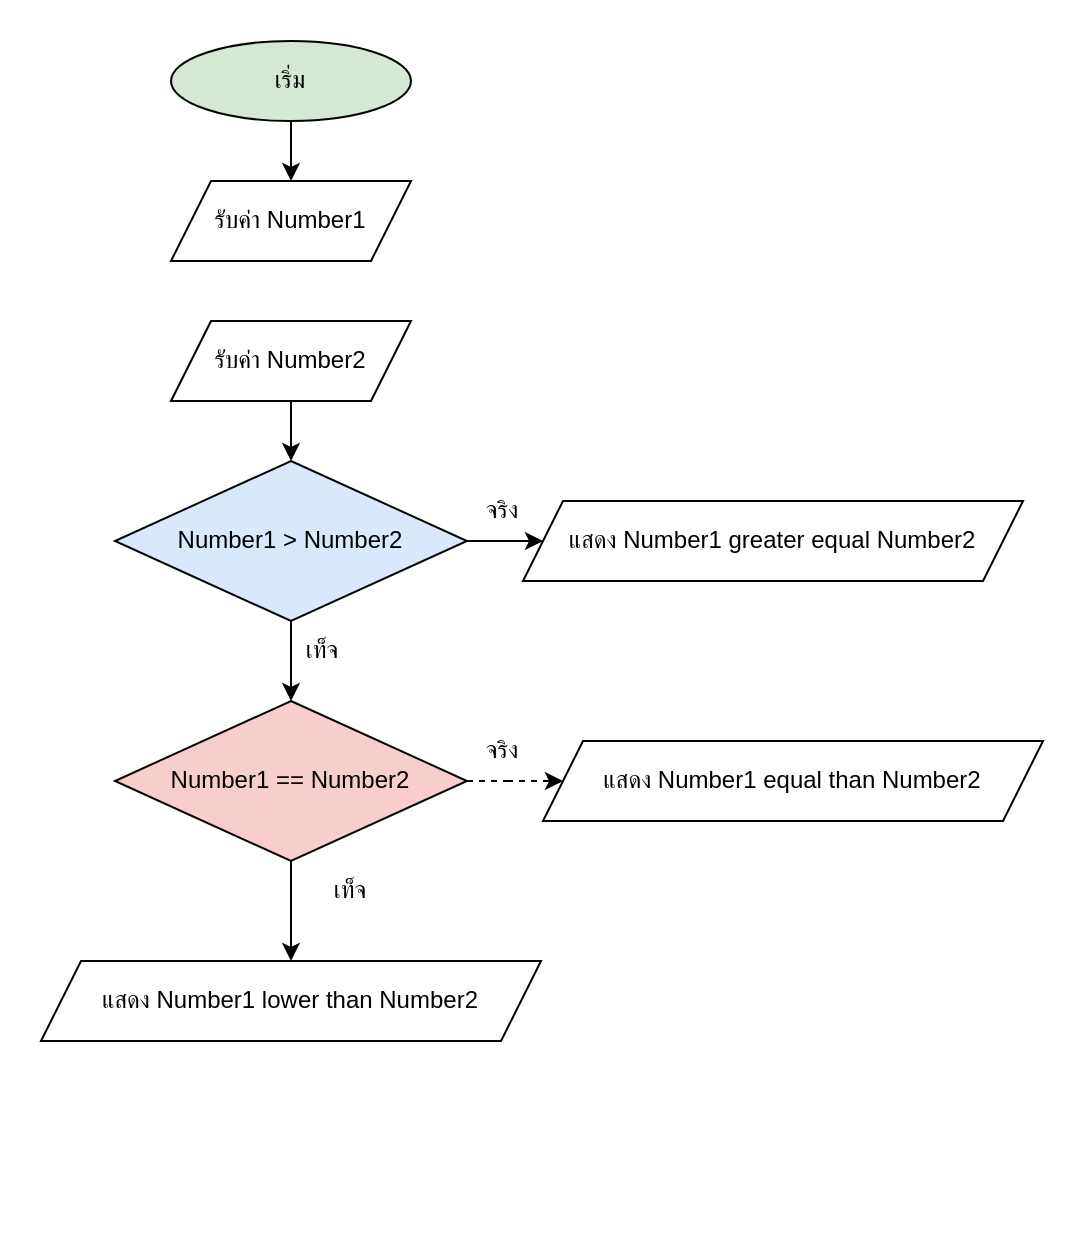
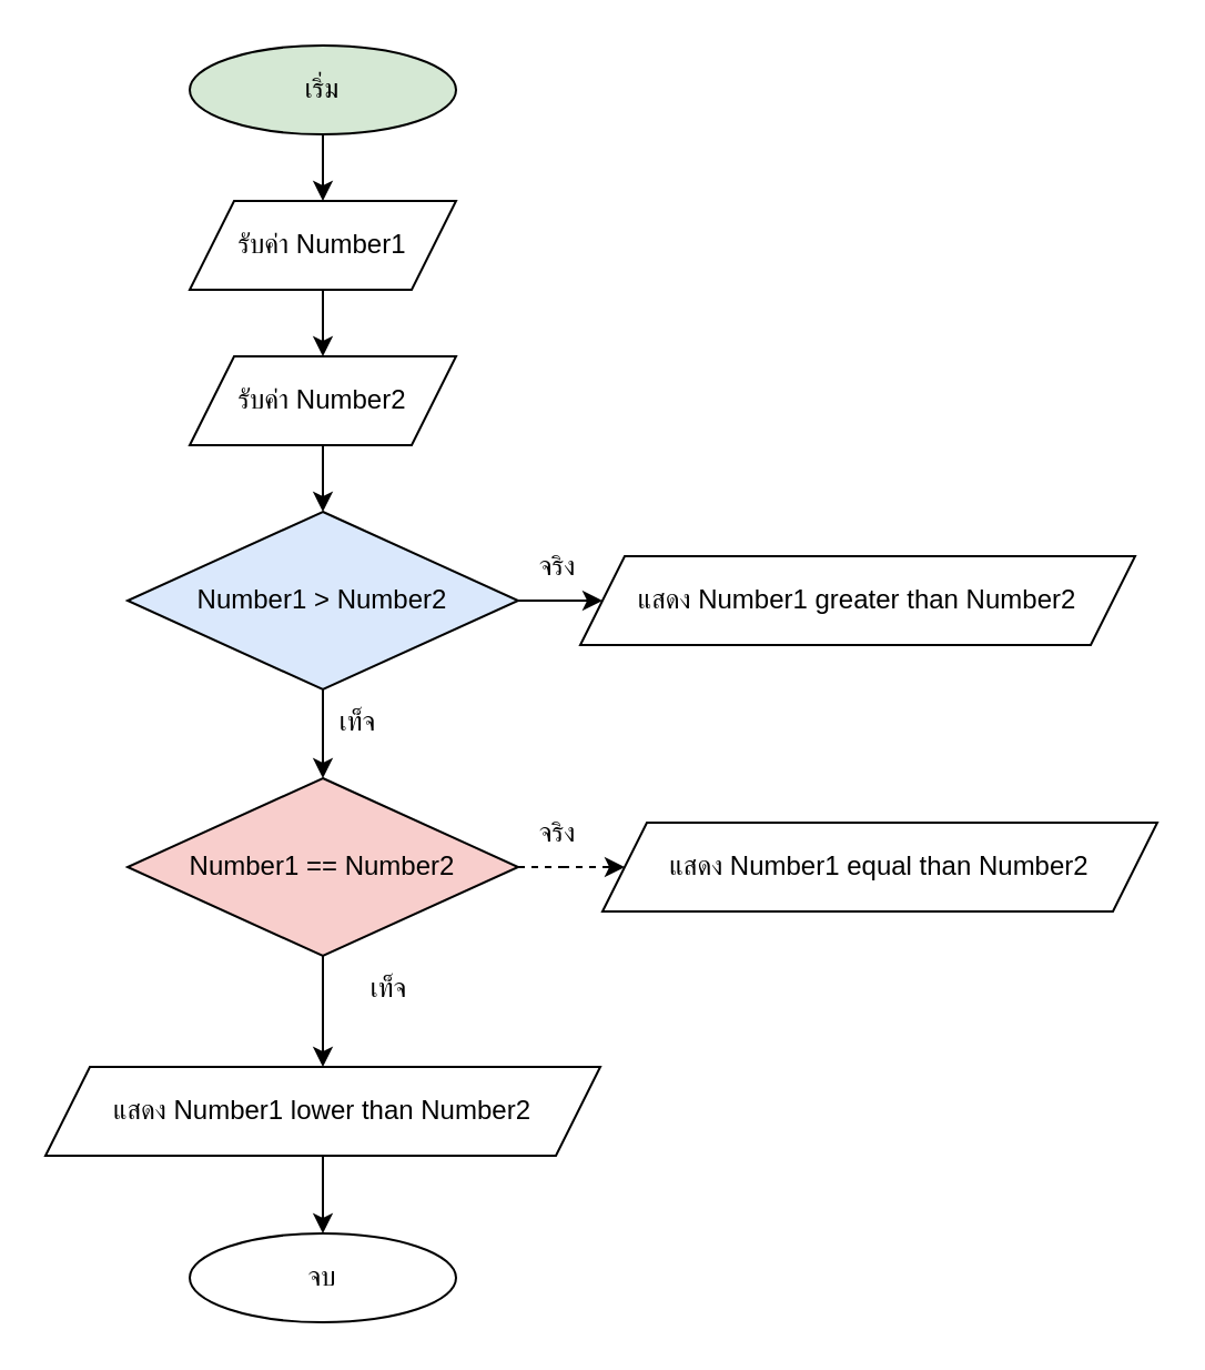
+ <mxCell id="4" value="" style="edgeStyle=orthogonalEdgeStyle;rounded=0;orthogonalLoop=1;jettySize=auto;html=1;" edge="1" parent="1" source="5" target="7"><mxGeometry relative="1" as="geometry" /></mxCell>
- <mxCell id="11" value="แสดง&amp;nbsp;Number1 greater equal Number2" style="shape=parallelogram;perimeter=parallelogramPerimeter;whiteSpace=wrap;html=1;fixedSize=1;" vertex="1" parent="1"><mxGeometry x="261" y="250" width="250" height="40" as="geometry" /></mxCell>
+ <mxCell id="11" value="แสดง&amp;nbsp;Number1 greater than Number2" style="shape=parallelogram;perimeter=parallelogramPerimeter;whiteSpace=wrap;html=1;fixedSize=1;" vertex="1" parent="1"><mxGeometry x="261" y="250" width="250" height="40" as="geometry" /></mxCell>
+ <mxCell id="16" value="" style="edgeStyle=orthogonalEdgeStyle;rounded=0;orthogonalLoop=1;jettySize=auto;html=1;" edge="1" parent="1" source="17" target="22"><mxGeometry relative="1" as="geometry" /></mxCell>
+ <mxCell id="22" value="จบ" style="ellipse;whiteSpace=wrap;html=1;" vertex="1" parent="1"><mxGeometry x="85" y="555" width="120" height="40" as="geometry" /></mxCell>
